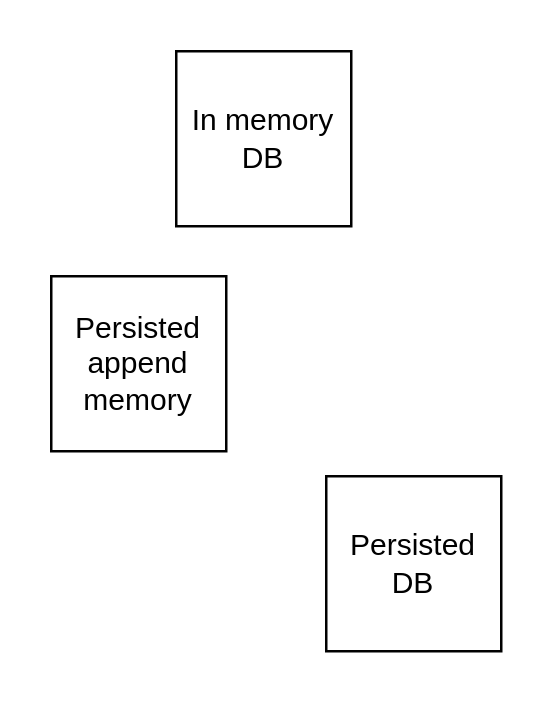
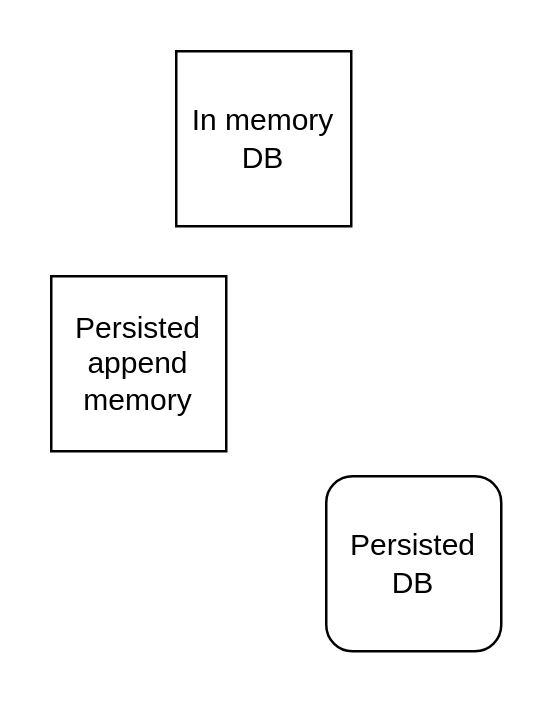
- <mxCell id="3" value="Persisted DB" style="whiteSpace=wrap;html=1;aspect=fixed;" vertex="1" parent="1"><mxGeometry x="130" y="190" width="70" height="70" as="geometry" /></mxCell>
+ <mxCell id="3" value="Persisted DB" style="whiteSpace=wrap;html=1;aspect=fixed;rounded=1;" vertex="1" parent="1"><mxGeometry x="130" y="190" width="70" height="70" as="geometry" /></mxCell>
